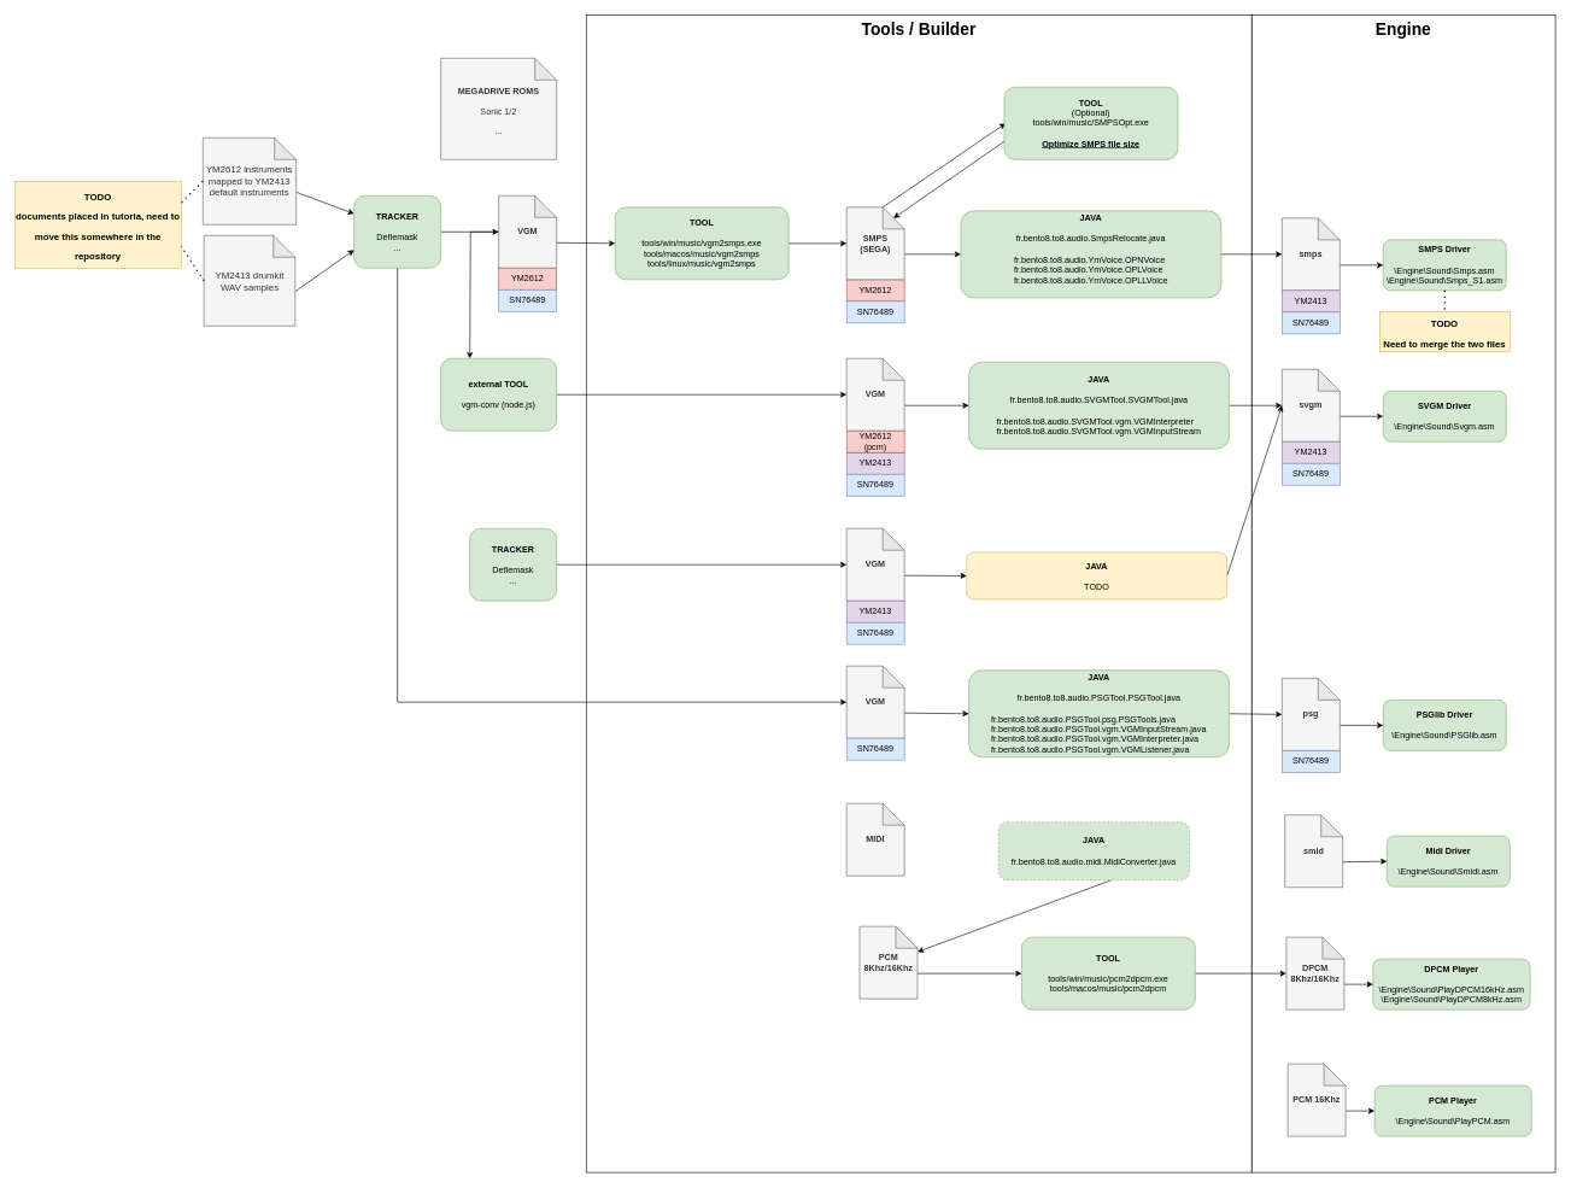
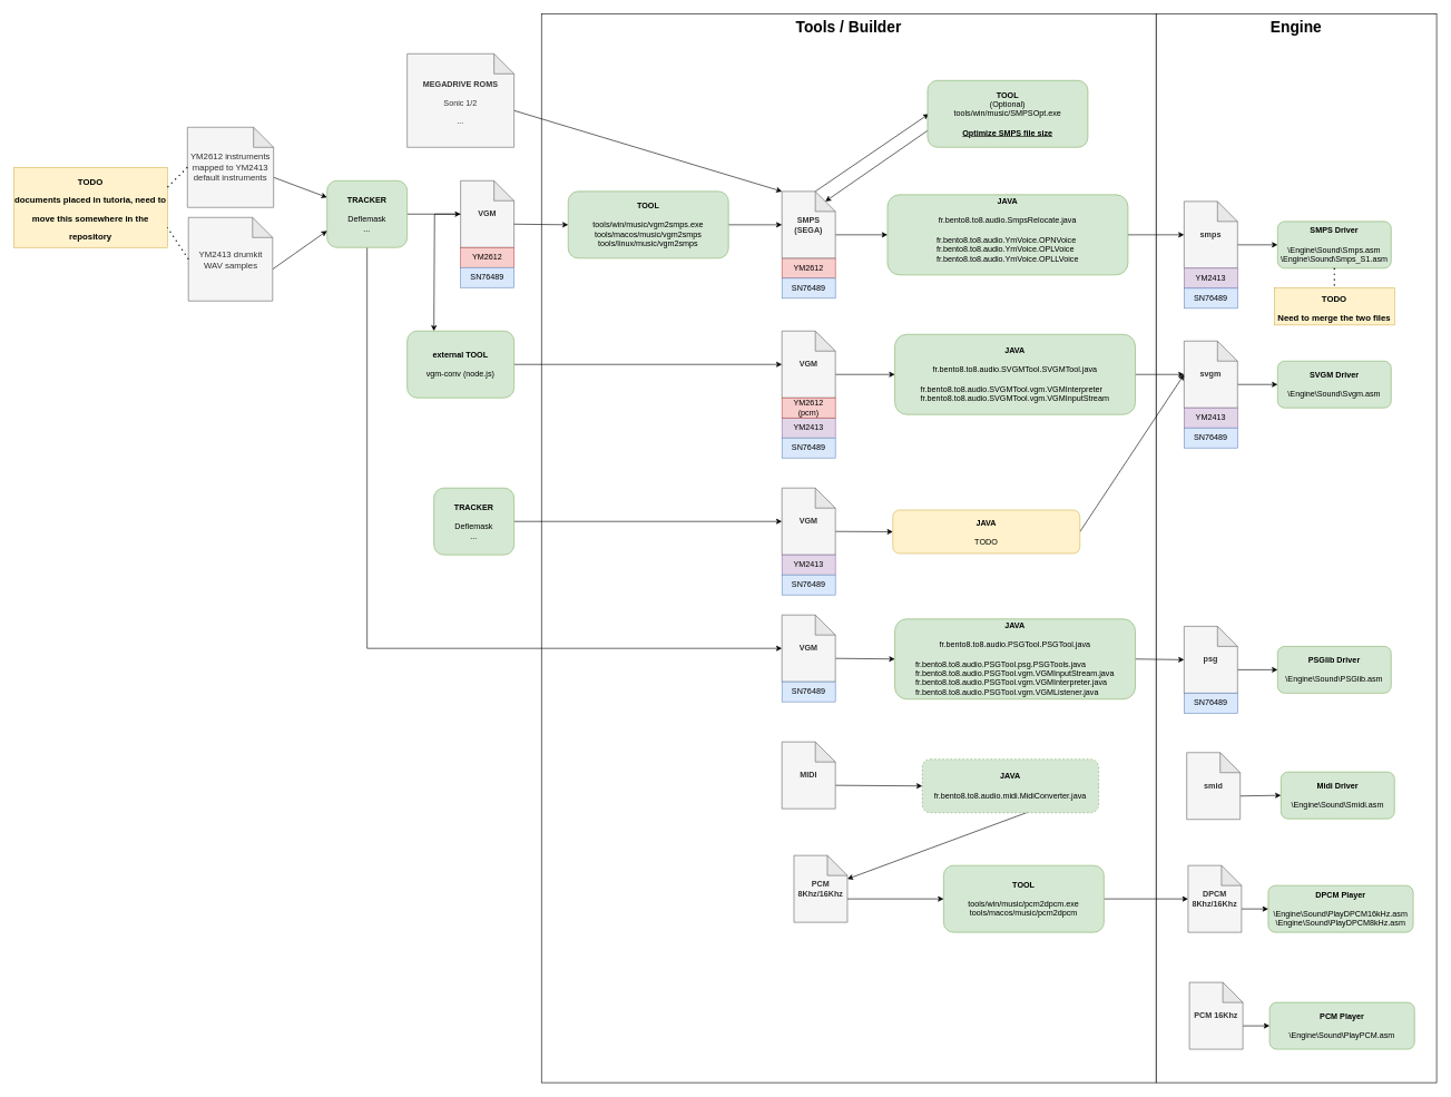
+ <mxCell id="26" style="edgeStyle=none;rounded=0;orthogonalLoop=1;jettySize=auto;html=1;exitX=0;exitY=0;exitDx=160;exitDy=85;exitPerimeter=0;entryX=0;entryY=0;entryDx=0;entryDy=0;entryPerimeter=0;fontSize=13;" parent="1" source="27" target="10" edge="1"><mxGeometry relative="1" as="geometry" /></mxCell>
- <mxCell id="51" value="&lt;b&gt;JAVA&lt;/b&gt;&lt;br&gt;&lt;br&gt;TODO" style="rounded=1;whiteSpace=wrap;html=1;fillColor=#fff2cc;strokeColor=#d6b656;" parent="1" vertex="1"><mxGeometry x="1336" y="763" width="360" height="65" as="geometry" /></mxCell>
+ <mxCell id="51" value="&lt;b&gt;JAVA&lt;/b&gt;&lt;br&gt;&lt;br&gt;TODO" style="rounded=1;whiteSpace=wrap;html=1;fillColor=#fff2cc;strokeColor=#d6b656;" parent="1" vertex="1"><mxGeometry x="1336" y="763" width="280" height="65" as="geometry" /></mxCell>
+ <mxCell id="73" style="edgeStyle=none;rounded=0;orthogonalLoop=1;jettySize=auto;html=1;exitX=0;exitY=0;exitDx=80;exitDy=65;exitPerimeter=0;entryX=0;entryY=0.5;entryDx=0;entryDy=0;fontSize=22;" parent="1" source="74" target="72" edge="1"><mxGeometry relative="1" as="geometry" /></mxCell>
